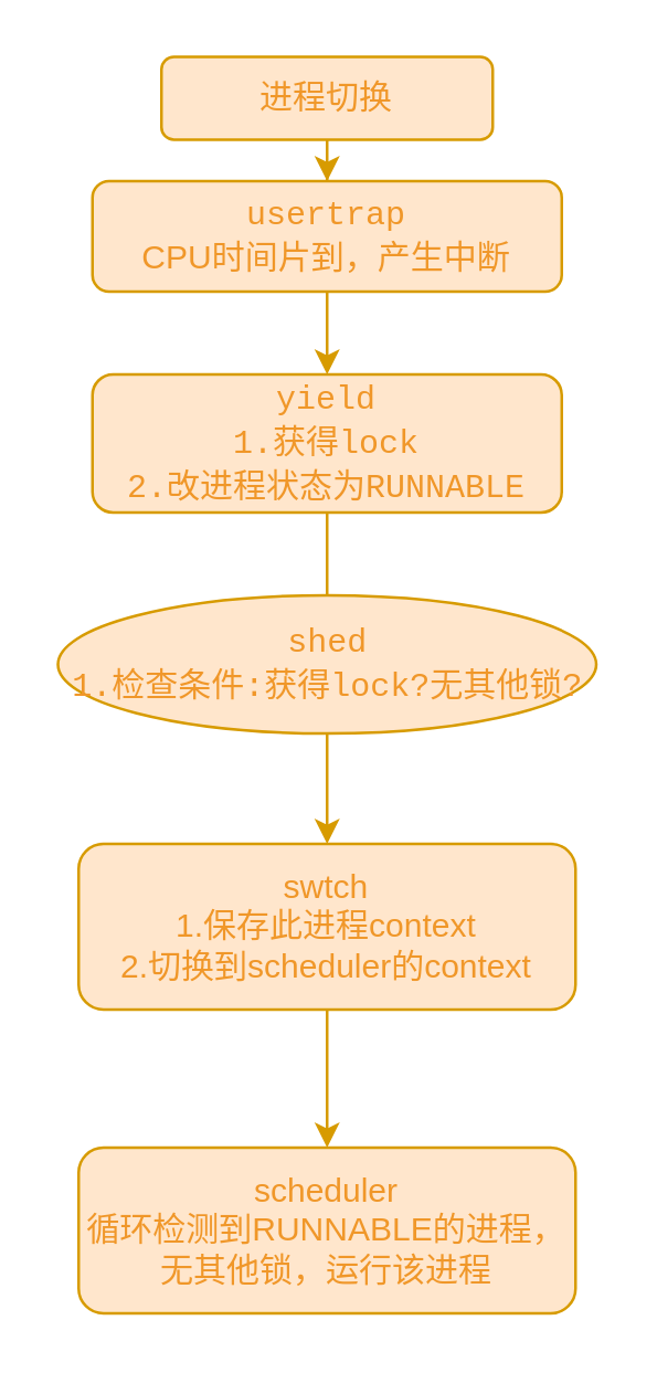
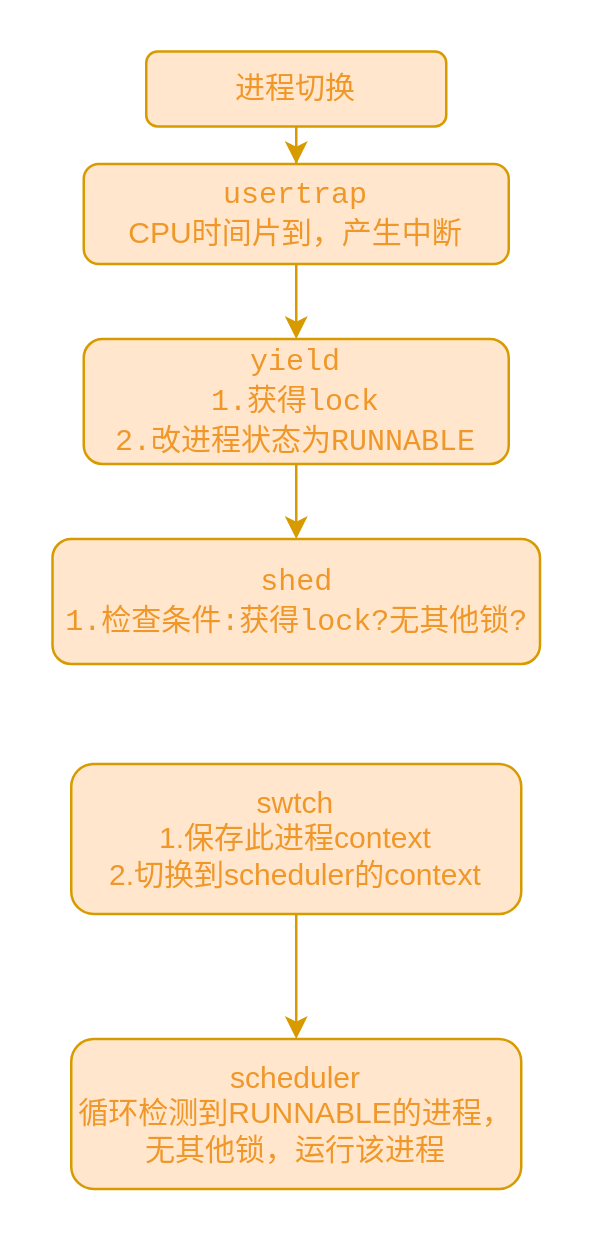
- <mxCell id="6" value="" style="edgeStyle=orthogonalEdgeStyle;rounded=0;orthogonalLoop=1;jettySize=auto;html=1;fillColor=#ffe6cc;strokeColor=#d79b00;fontColor=#f09729;labelBorderColor=none;endArrow=none;" edge="1" parent="1" source="7" target="9"><mxGeometry relative="1" as="geometry" /></mxCell>
+ <mxCell id="6" value="" style="edgeStyle=orthogonalEdgeStyle;rounded=0;orthogonalLoop=1;jettySize=auto;html=1;fillColor=#ffe6cc;strokeColor=#d79b00;fontColor=#f09729;labelBorderColor=none;" edge="1" parent="1" source="7" target="9"><mxGeometry relative="1" as="geometry" /></mxCell>
- <mxCell id="9" value="&lt;div style=&quot;font-family: Consolas, &amp;quot;Courier New&amp;quot;, monospace; line-height: 16px;&quot;&gt;&lt;div style=&quot;line-height: 16px;&quot;&gt;shed&lt;/div&gt;&lt;div style=&quot;line-height: 16px;&quot;&gt;1.检查条件:获得lock?无其他锁?&lt;/div&gt;&lt;/div&gt;" style="ellipse;whiteSpace=wrap;html=1;labelBackgroundColor=none;fillColor=#ffe6cc;strokeColor=#d79b00;fontColor=#f09729;labelBorderColor=none;" vertex="1" parent="1"><mxGeometry x="20.5" y="215" width="195" height="50" as="geometry" /></mxCell>
+ <mxCell id="9" value="&lt;div style=&quot;font-family: Consolas, &amp;quot;Courier New&amp;quot;, monospace; line-height: 16px;&quot;&gt;&lt;div style=&quot;line-height: 16px;&quot;&gt;shed&lt;/div&gt;&lt;div style=&quot;line-height: 16px;&quot;&gt;1.检查条件:获得lock?无其他锁?&lt;/div&gt;&lt;/div&gt;" style="rounded=1;whiteSpace=wrap;html=1;labelBackgroundColor=none;fillColor=#ffe6cc;strokeColor=#d79b00;fontColor=#f09729;labelBorderColor=none;" vertex="1" parent="1"><mxGeometry x="20.5" y="215" width="195" height="50" as="geometry" /></mxCell>
- <mxCell id="8" value="" style="edgeStyle=orthogonalEdgeStyle;rounded=0;orthogonalLoop=1;jettySize=auto;html=1;fillColor=#ffe6cc;strokeColor=#d79b00;fontColor=#f09729;labelBorderColor=none;" edge="1" parent="1" source="9" target="11"><mxGeometry relative="1" as="geometry" /></mxCell>
